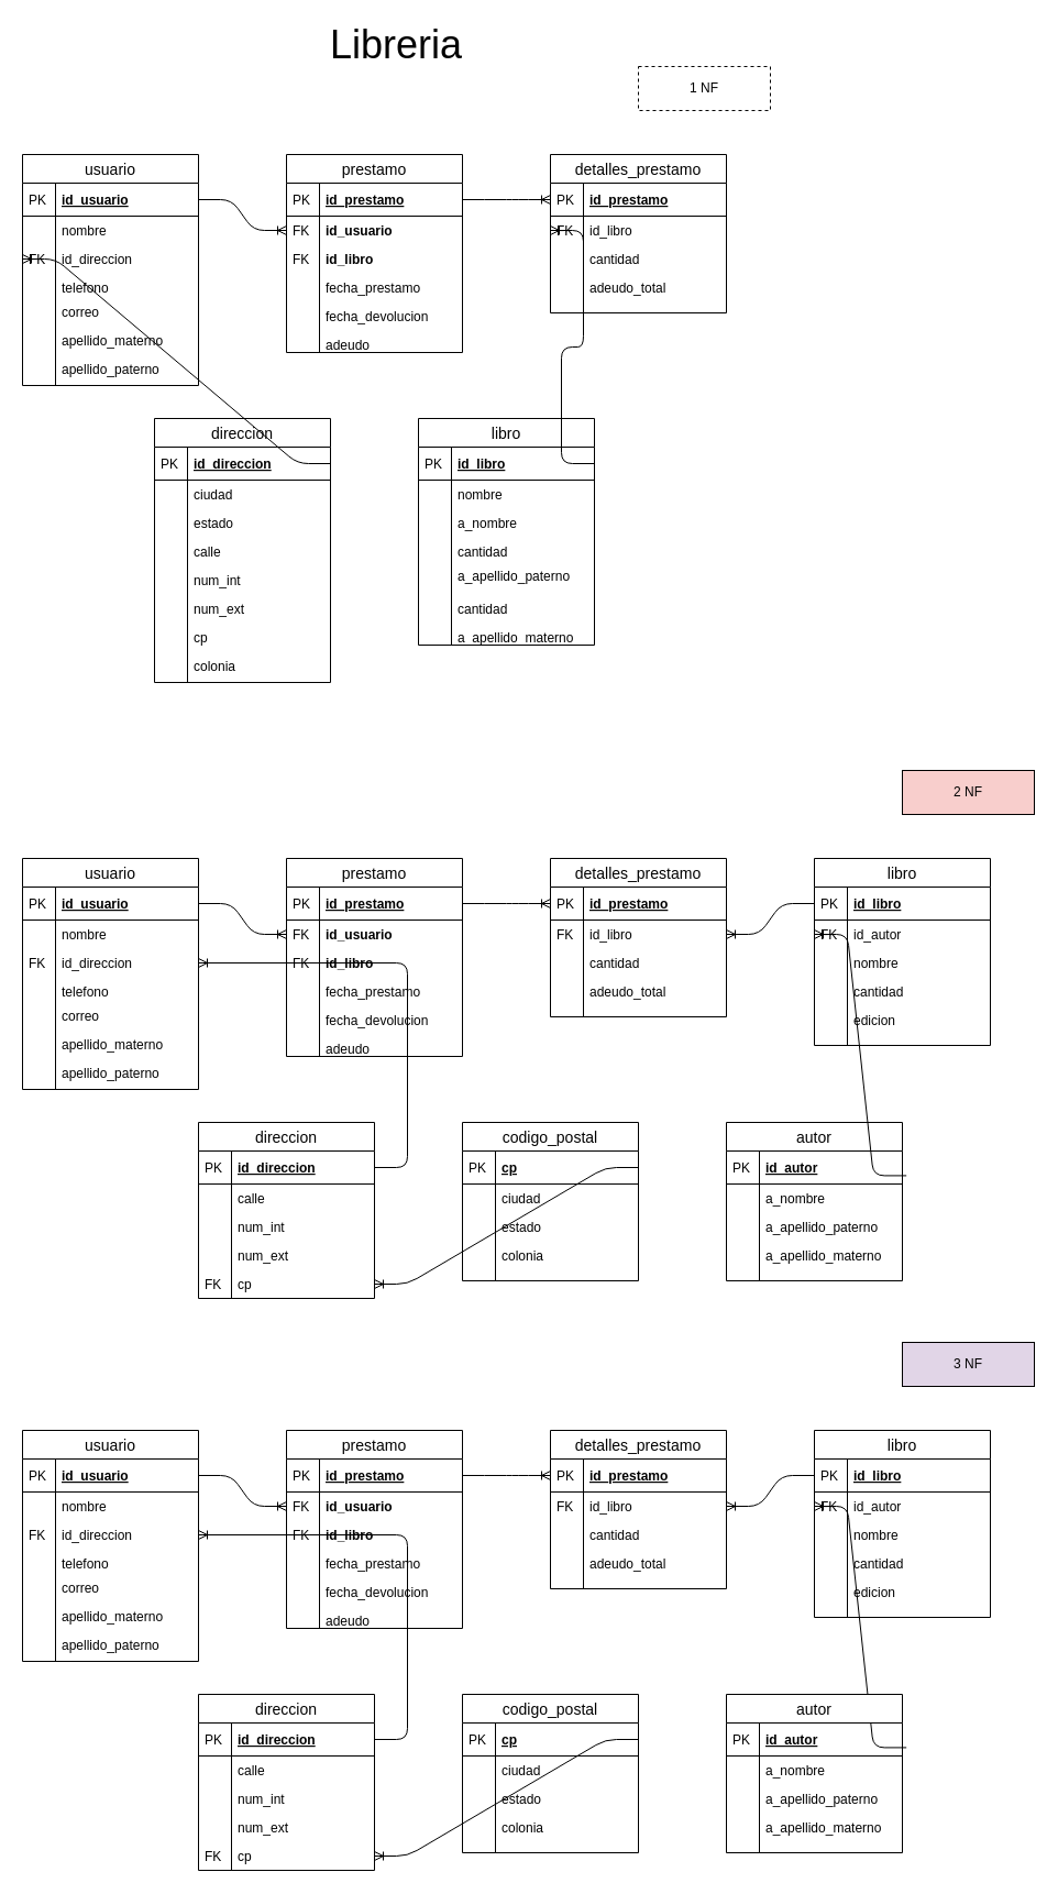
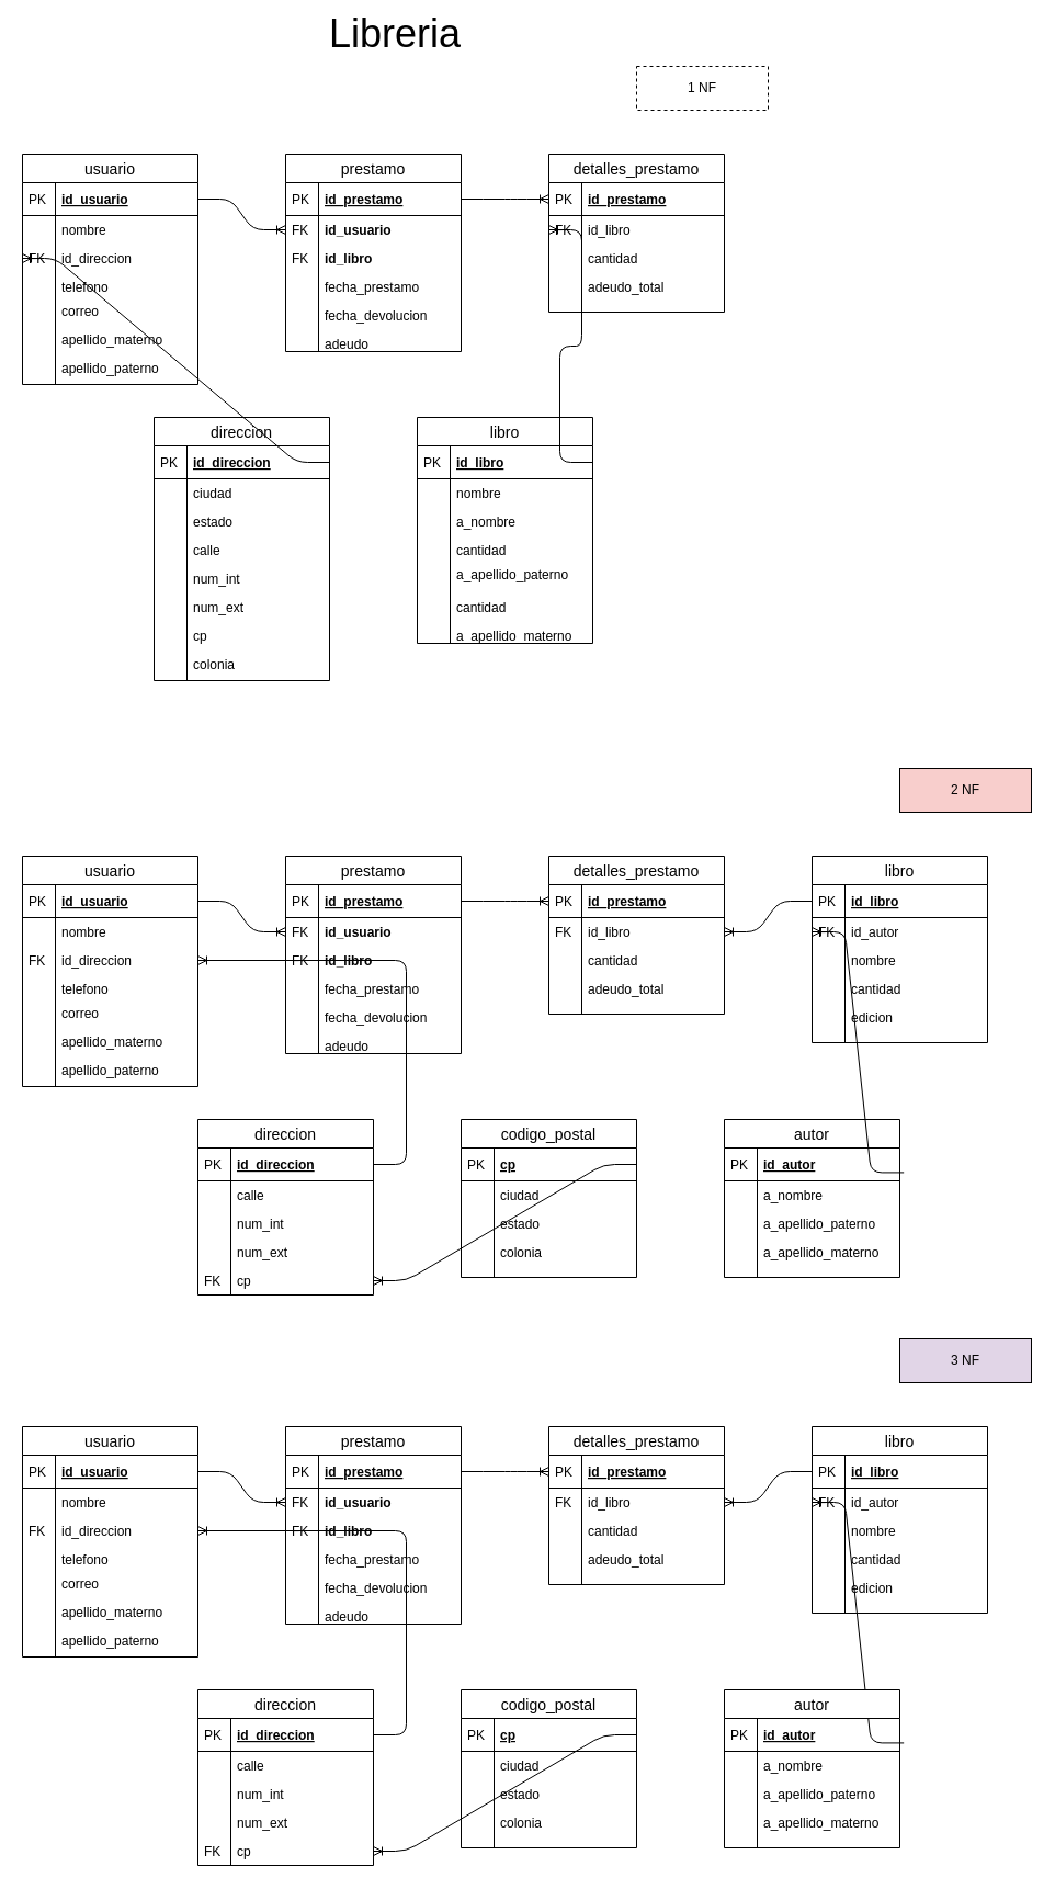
- <mxCell id="80" value="&lt;font style=&quot;font-size: 36px&quot;&gt;Libreria&lt;/font&gt;" style="text;html=1;strokeColor=none;fillColor=none;align=center;verticalAlign=middle;whiteSpace=wrap;rounded=0;" vertex="1" parent="1"><mxGeometry x="260" width="200" height="40" as="geometry" y="20" /></mxCell>
+ <mxCell id="80" value="&lt;font style=&quot;font-size: 36px&quot;&gt;Libreria&lt;/font&gt;" style="text;html=1;strokeColor=none;fillColor=none;align=center;verticalAlign=middle;whiteSpace=wrap;rounded=0;" vertex="1" parent="1"><mxGeometry x="260" y="10" width="200" height="40" as="geometry" /></mxCell>
